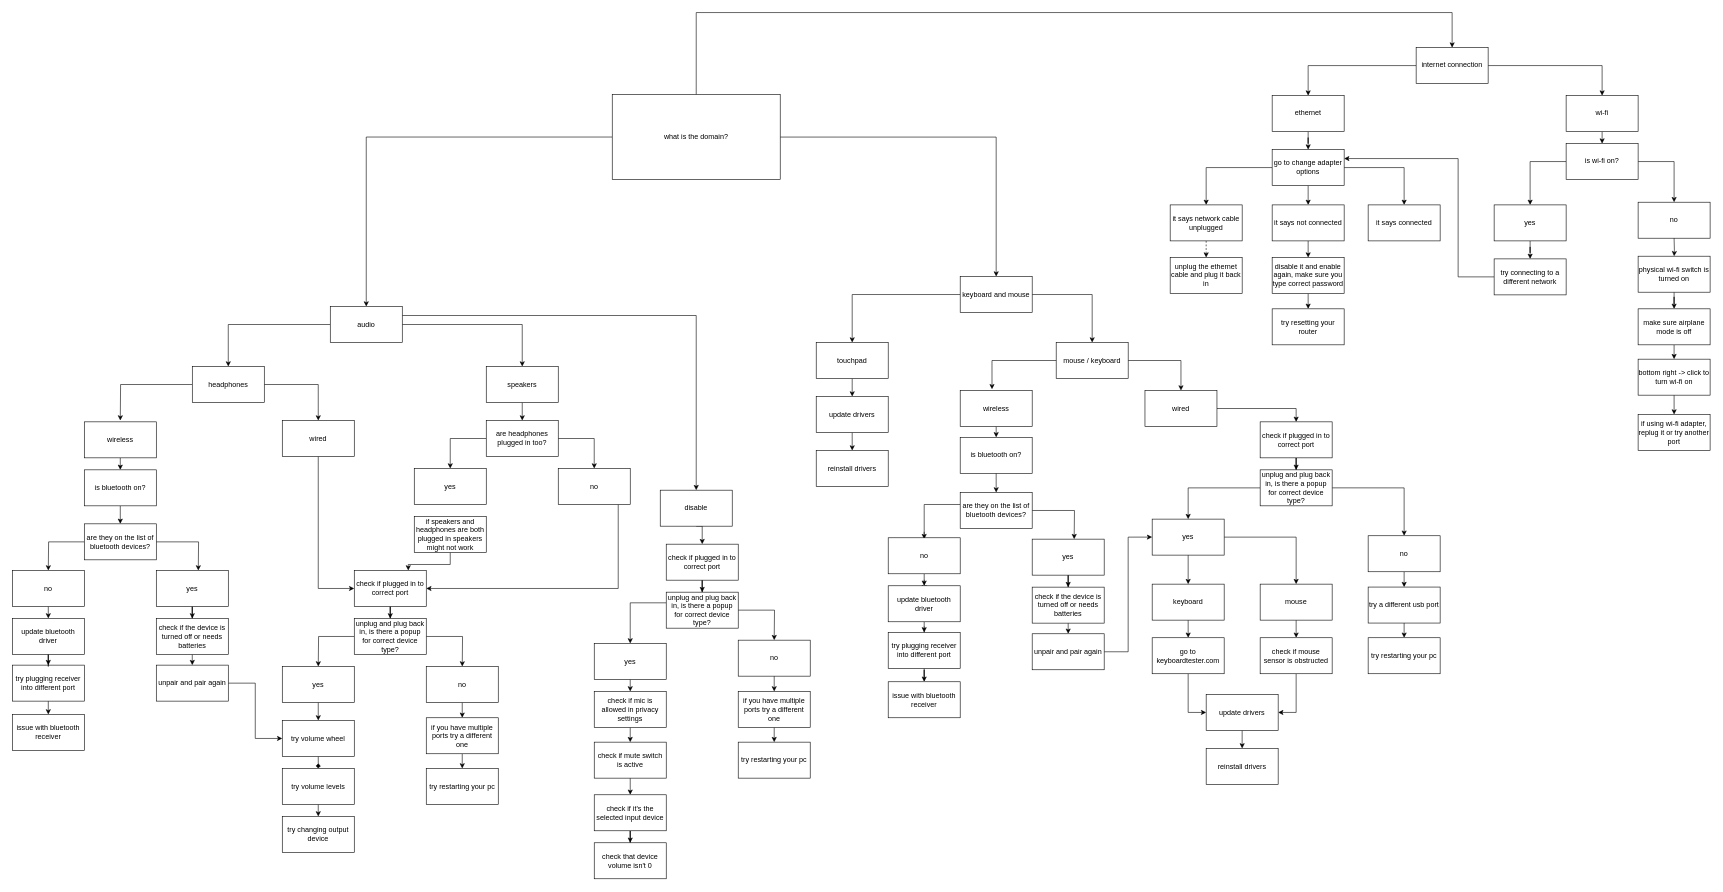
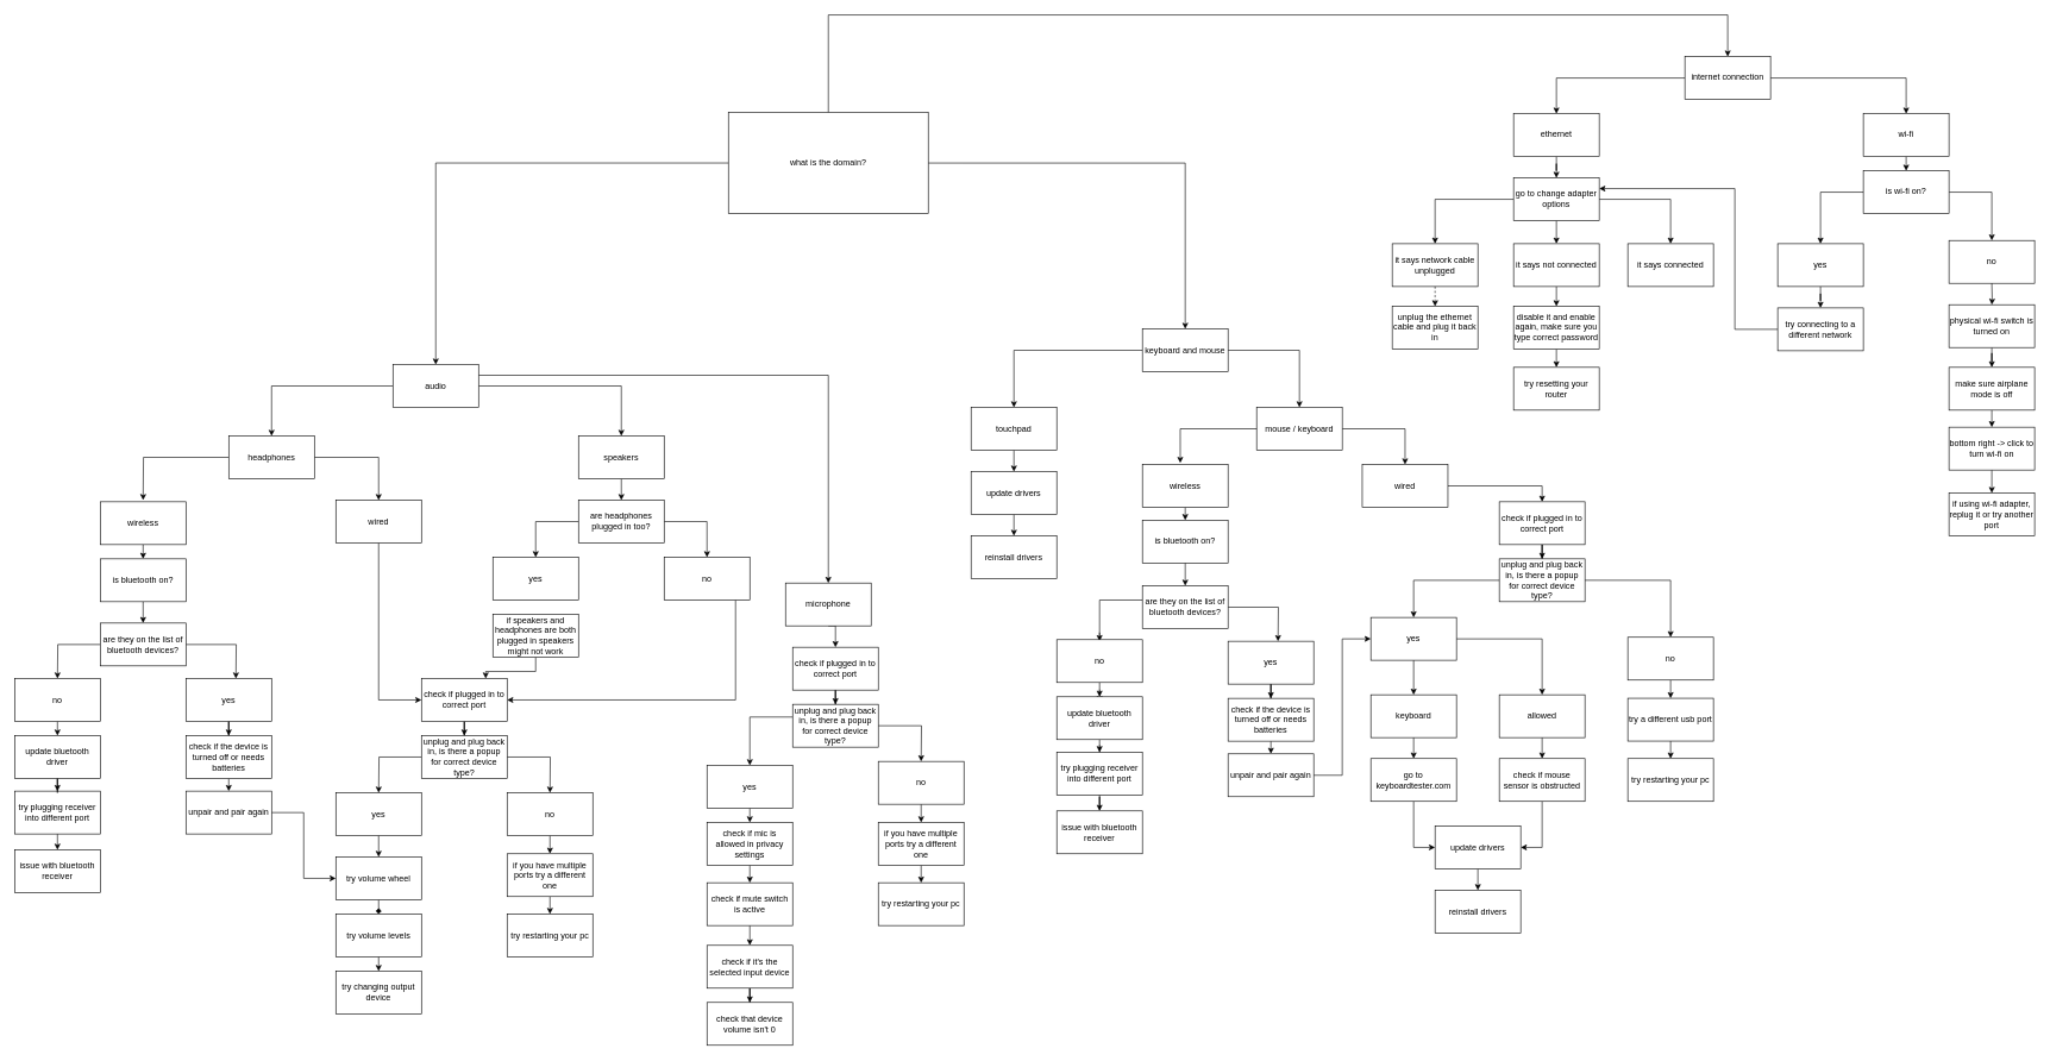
- <mxCell id="93" value="disable" style="rounded=0;whiteSpace=wrap;html=1;" vertex="1" parent="1"><mxGeometry x="1100" y="816.13" width="120" height="60" as="geometry" /></mxCell>
+ <mxCell id="93" value="microphone" style="rounded=0;whiteSpace=wrap;html=1;" vertex="1" parent="1"><mxGeometry x="1100" y="816.13" width="120" height="60" as="geometry" /></mxCell>
- <mxCell id="128" value="mouse" style="rounded=0;whiteSpace=wrap;html=1;" vertex="1" parent="1"><mxGeometry x="2100" y="972.75" width="120" height="60" as="geometry" /></mxCell>
+ <mxCell id="128" value="allowed" style="rounded=0;whiteSpace=wrap;html=1;" vertex="1" parent="1"><mxGeometry x="2100" y="972.75" width="120" height="60" as="geometry" /></mxCell>
